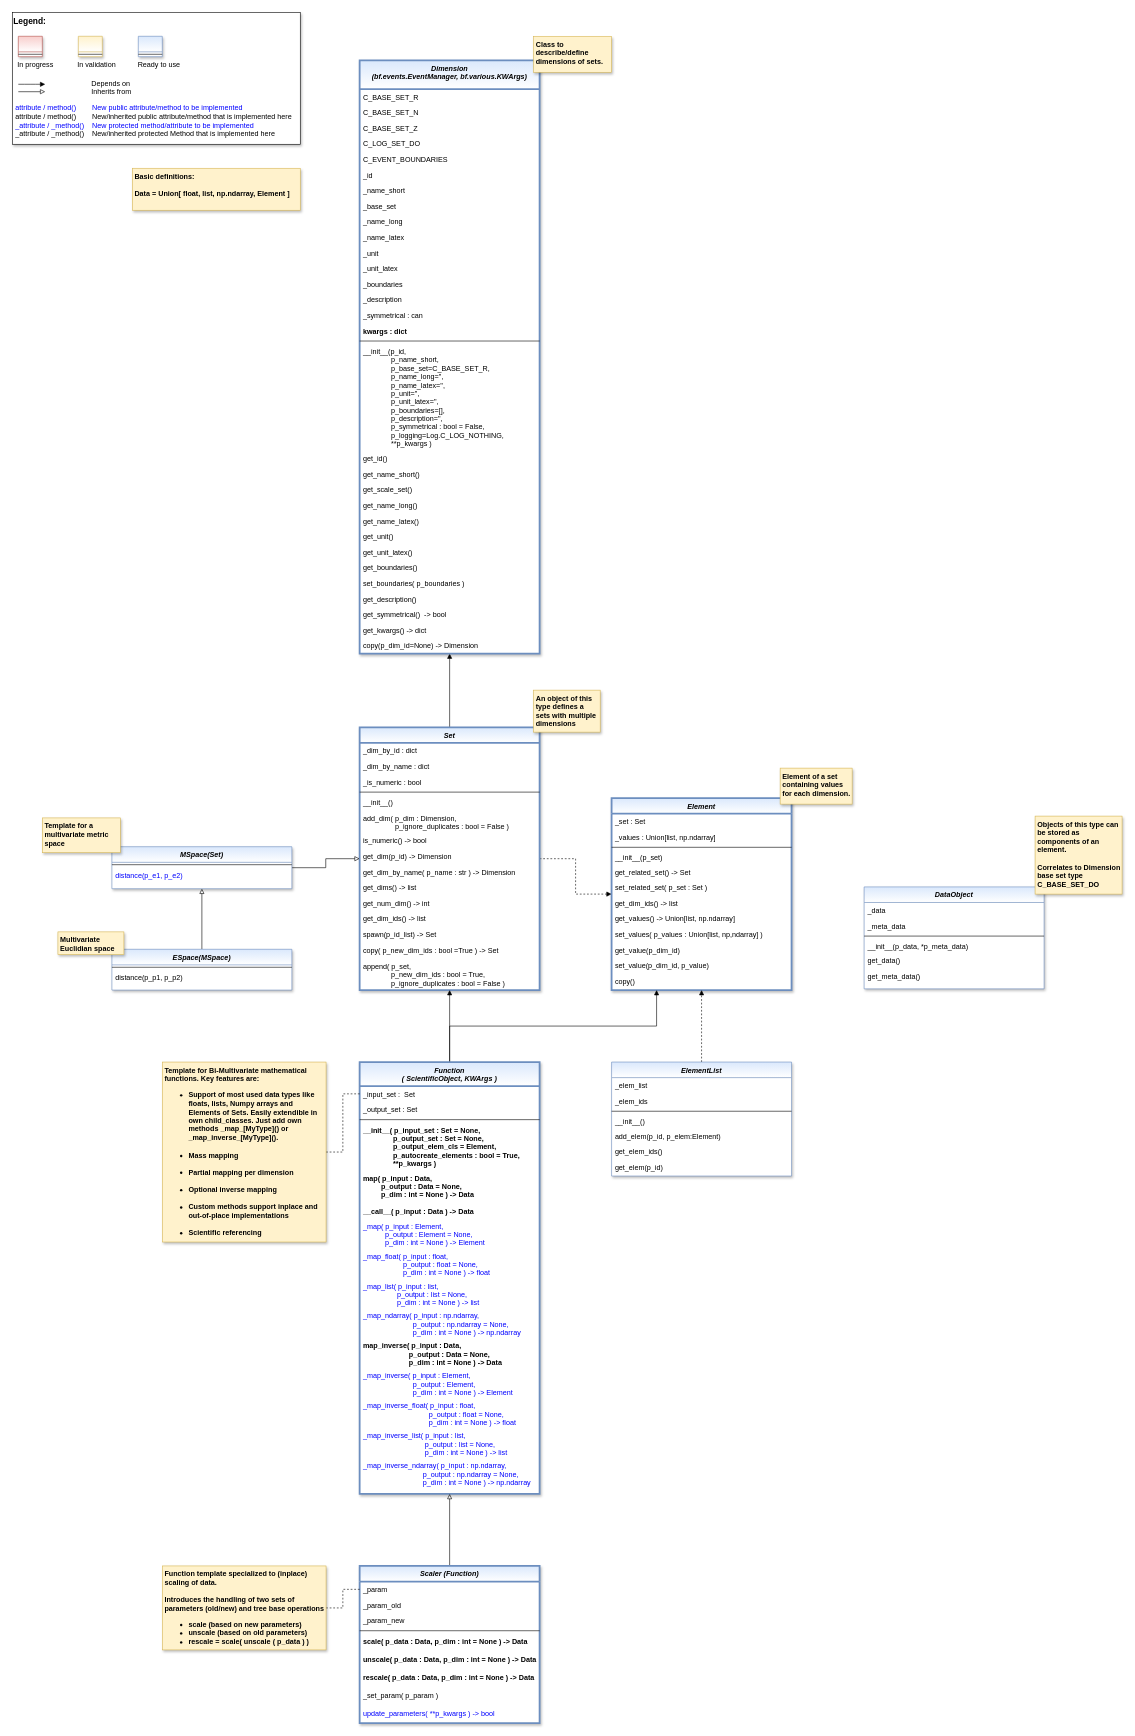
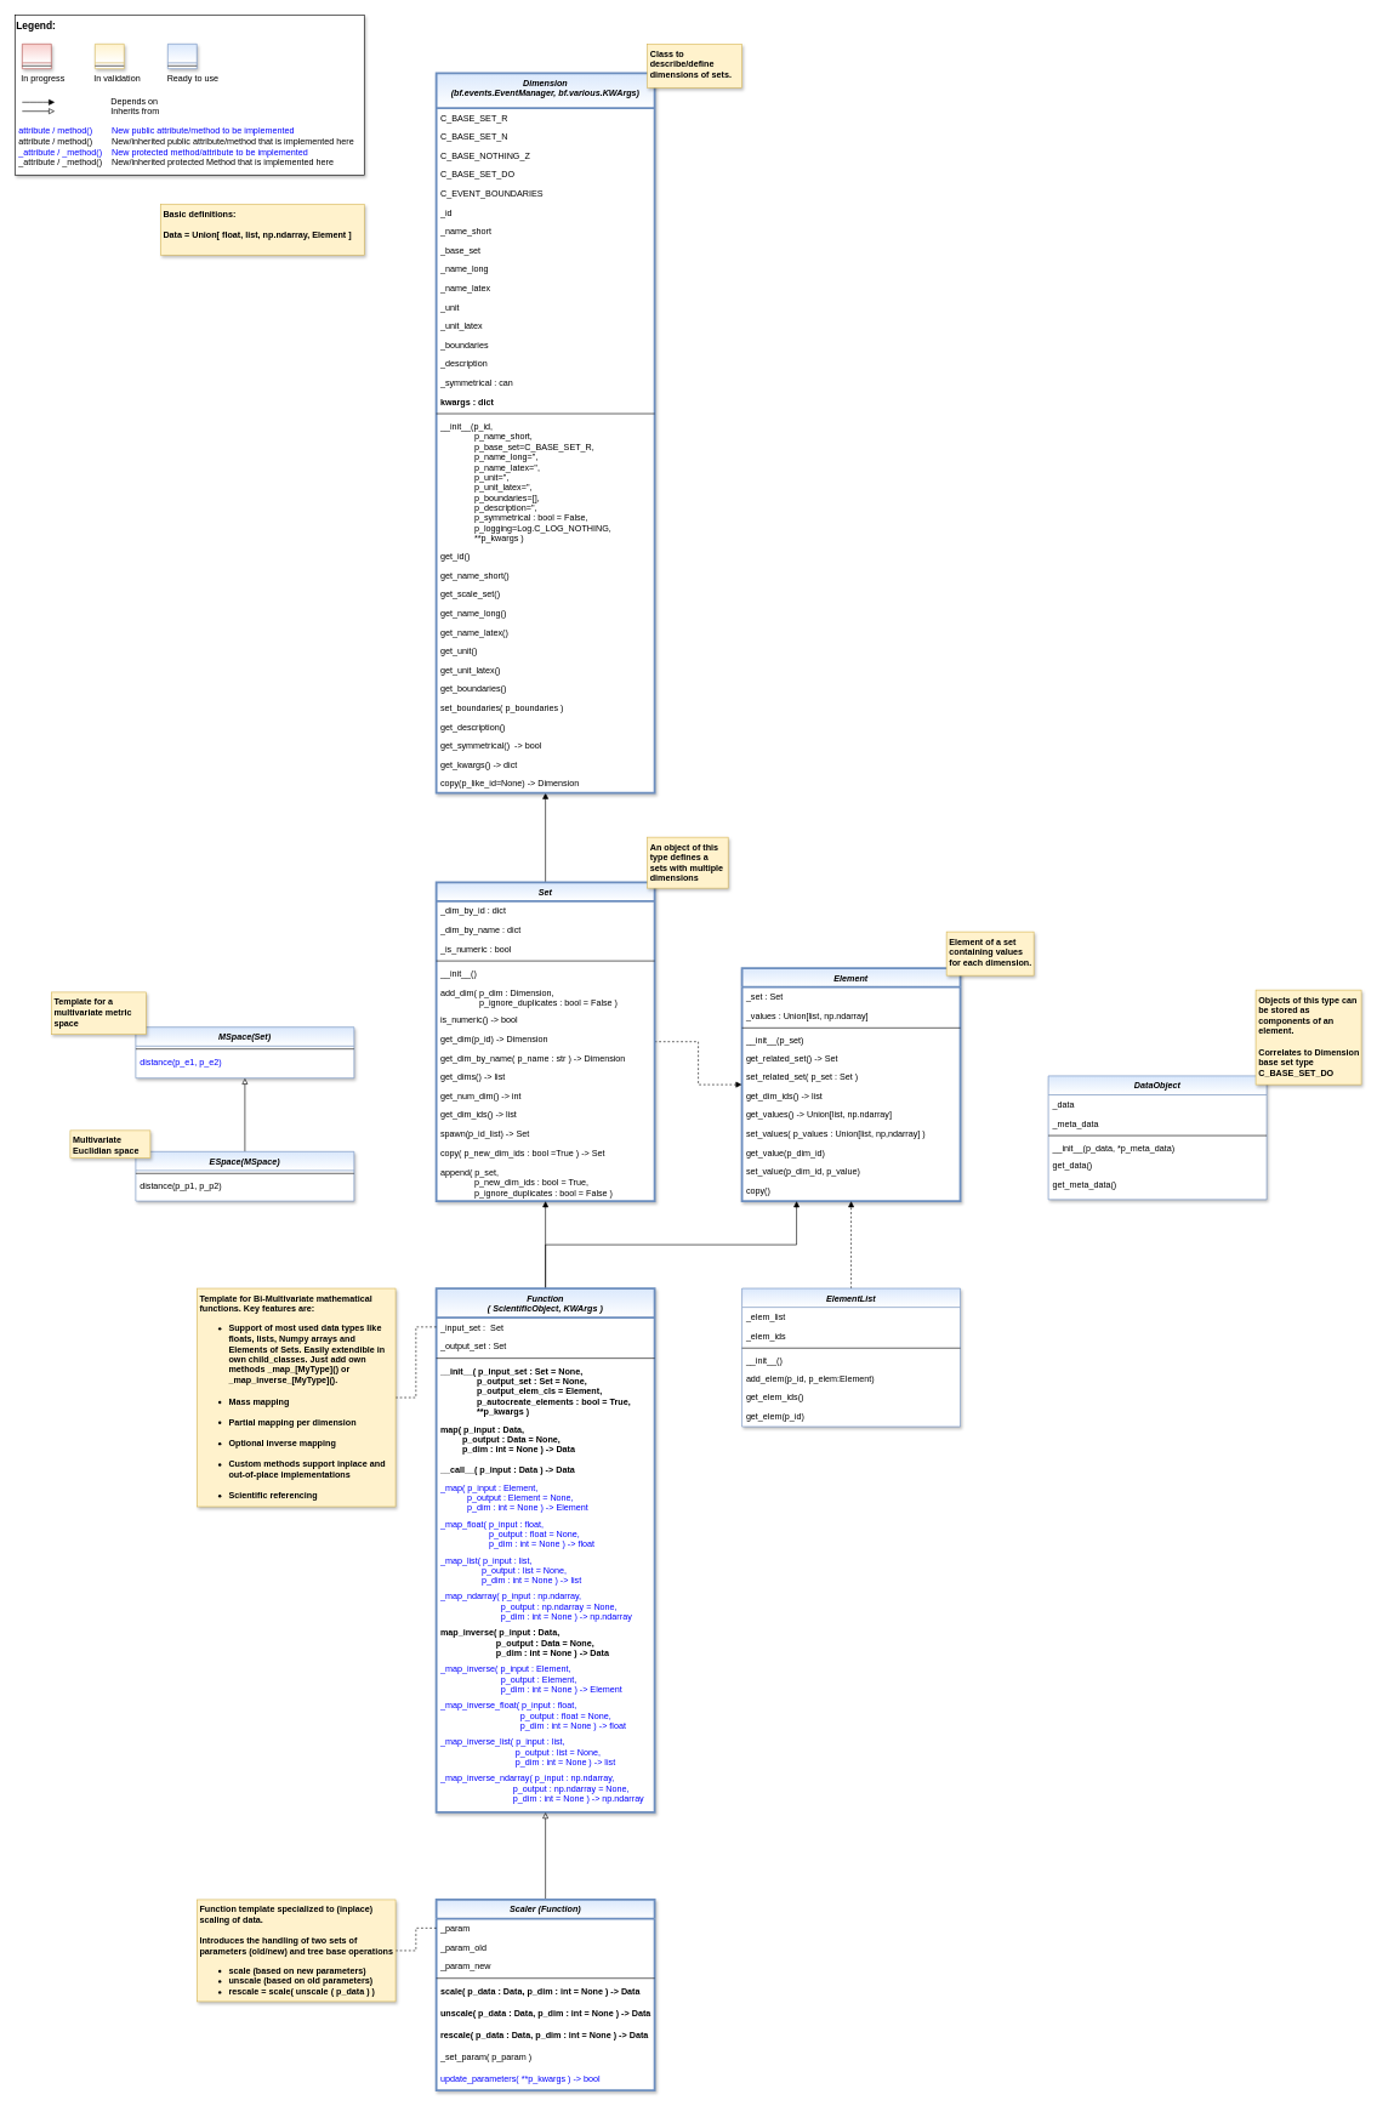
- <mxCell id="23" value="C_BASE_SET_Z" style="text;align=left;verticalAlign=top;spacingLeft=4;spacingRight=4;overflow=hidden;rotatable=0;points=[[0,0.5],[1,0.5]];portConstraint=eastwest;" parent="20" vertex="1"><mxGeometry y="100" width="300" height="26" as="geometry" /></mxCell>
+ <mxCell id="23" value="C_BASE_NOTHING_Z" style="text;align=left;verticalAlign=top;spacingLeft=4;spacingRight=4;overflow=hidden;rotatable=0;points=[[0,0.5],[1,0.5]];portConstraint=eastwest;" parent="20" vertex="1"><mxGeometry y="100" width="300" height="26" as="geometry" /></mxCell>
- <mxCell id="24" value="C_LOG_SET_DO" style="text;align=left;verticalAlign=top;spacingLeft=4;spacingRight=4;overflow=hidden;rotatable=0;points=[[0,0.5],[1,0.5]];portConstraint=eastwest;" parent="20" vertex="1"><mxGeometry y="126" width="300" height="26" as="geometry" /></mxCell>
+ <mxCell id="24" value="C_BASE_SET_DO" style="text;align=left;verticalAlign=top;spacingLeft=4;spacingRight=4;overflow=hidden;rotatable=0;points=[[0,0.5],[1,0.5]];portConstraint=eastwest;" parent="20" vertex="1"><mxGeometry y="126" width="300" height="26" as="geometry" /></mxCell>
- <mxCell id="51" value="copy(p_dim_id=None) -&gt; Dimension" style="text;align=left;verticalAlign=top;spacingLeft=4;spacingRight=4;overflow=hidden;rotatable=0;points=[[0,0.5],[1,0.5]];portConstraint=eastwest;" parent="20" vertex="1"><mxGeometry y="963" width="300" height="26" as="geometry" /></mxCell>
+ <mxCell id="51" value="copy(p_like_id=None) -&gt; Dimension" style="text;align=left;verticalAlign=top;spacingLeft=4;spacingRight=4;overflow=hidden;rotatable=0;points=[[0,0.5],[1,0.5]];portConstraint=eastwest;" parent="20" vertex="1"><mxGeometry y="963" width="300" height="26" as="geometry" /></mxCell>
- <mxCell id="52" style="edgeStyle=orthogonalEdgeStyle;rounded=0;orthogonalLoop=1;jettySize=auto;html=1;endArrow=block;endFill=0;" parent="1" source="88" target="4" edge="1"><mxGeometry relative="1" as="geometry"><mxPoint x="769" y="1642" as="targetPoint" /></mxGeometry></mxCell>
